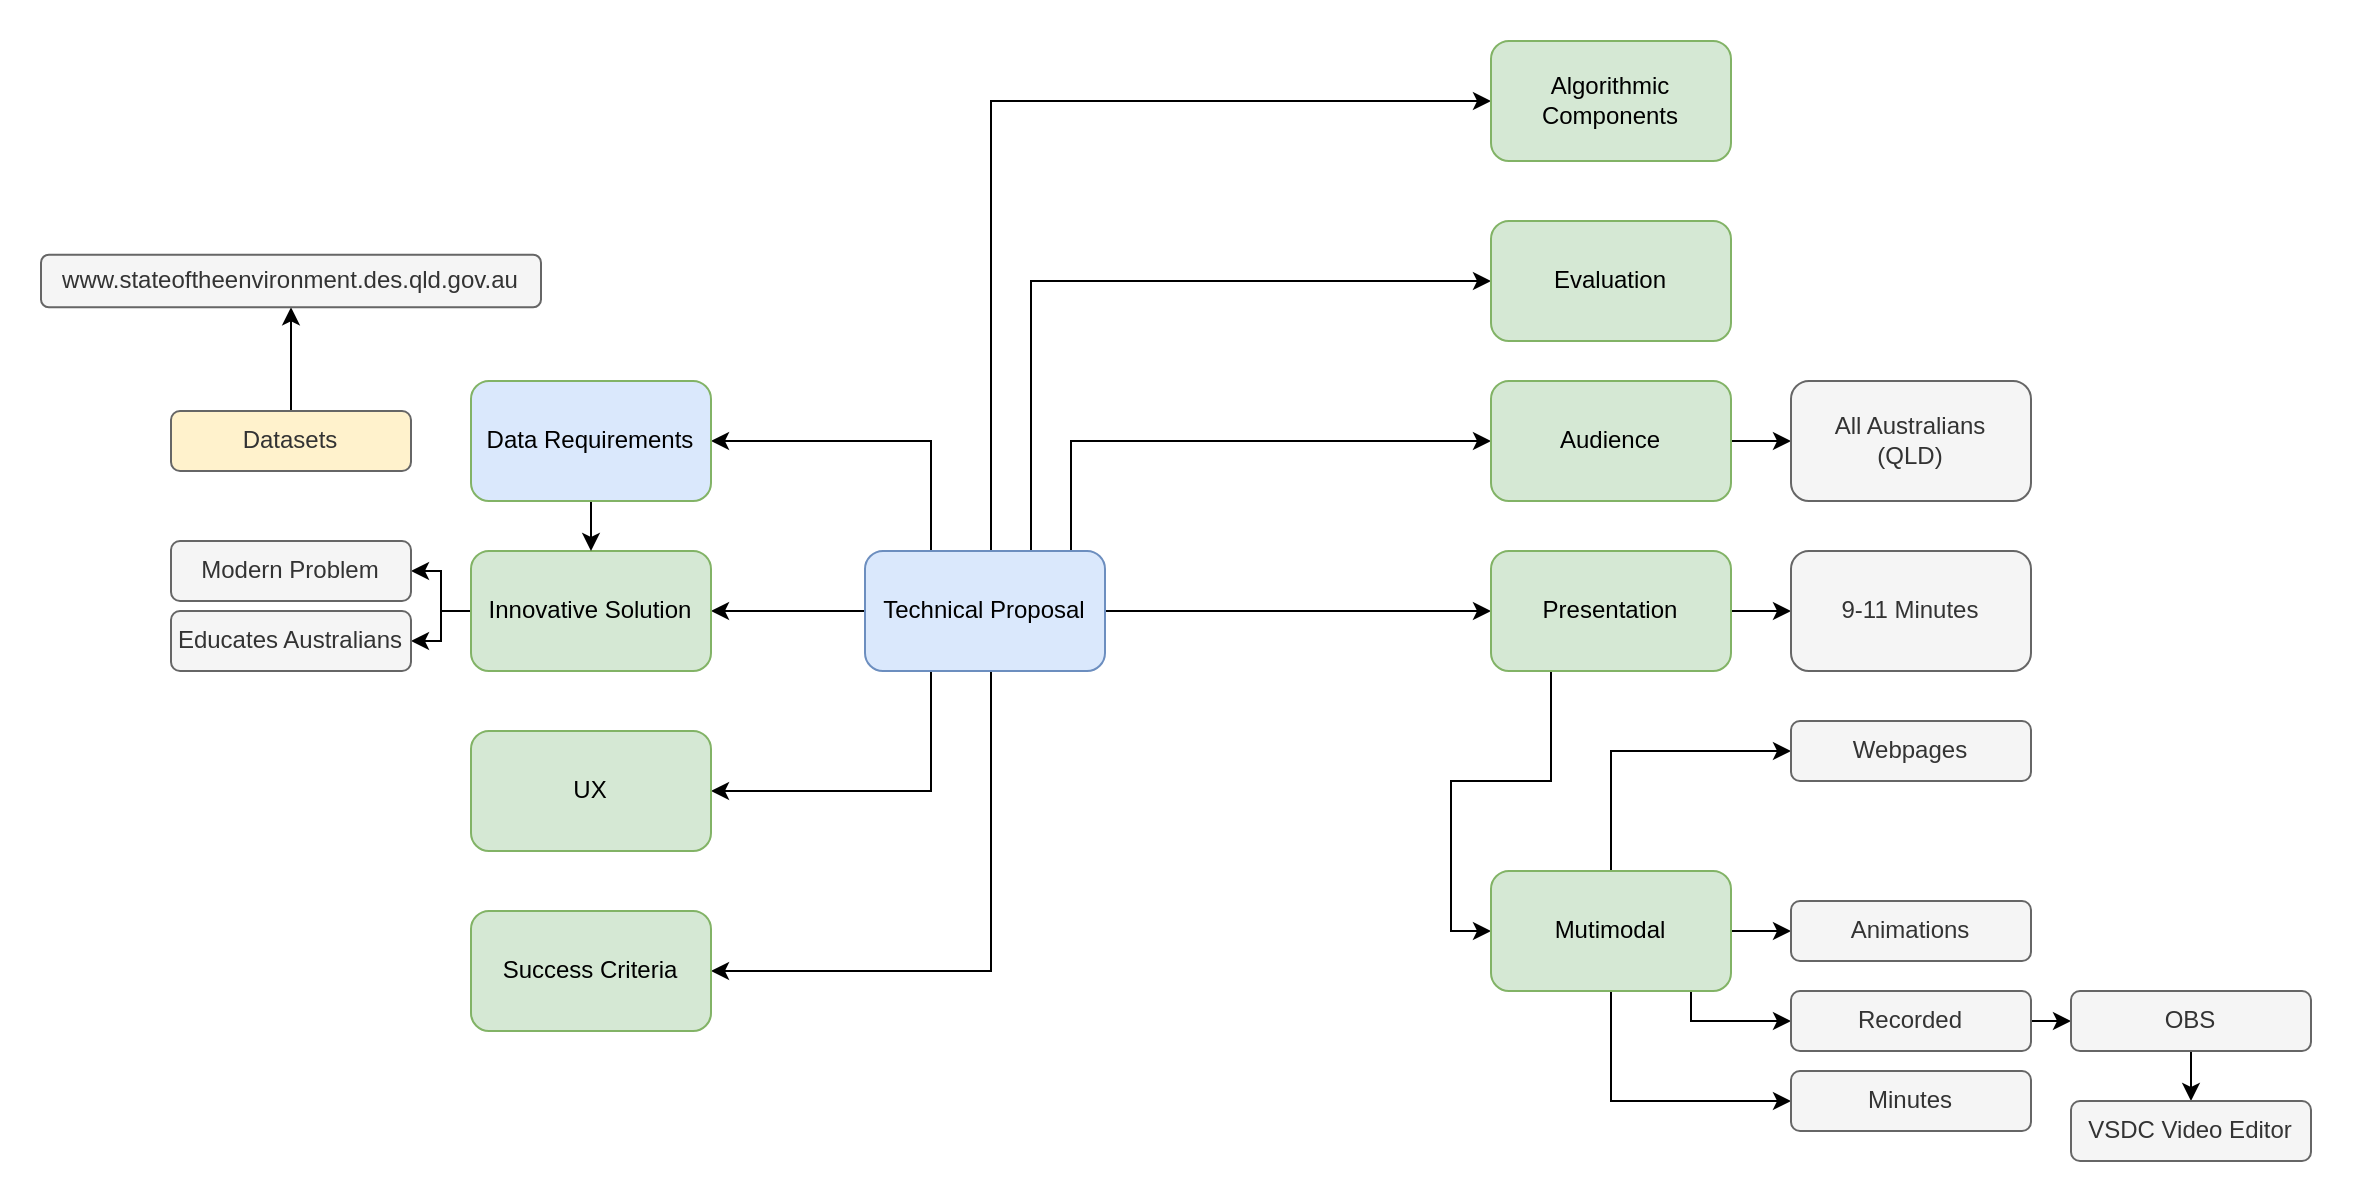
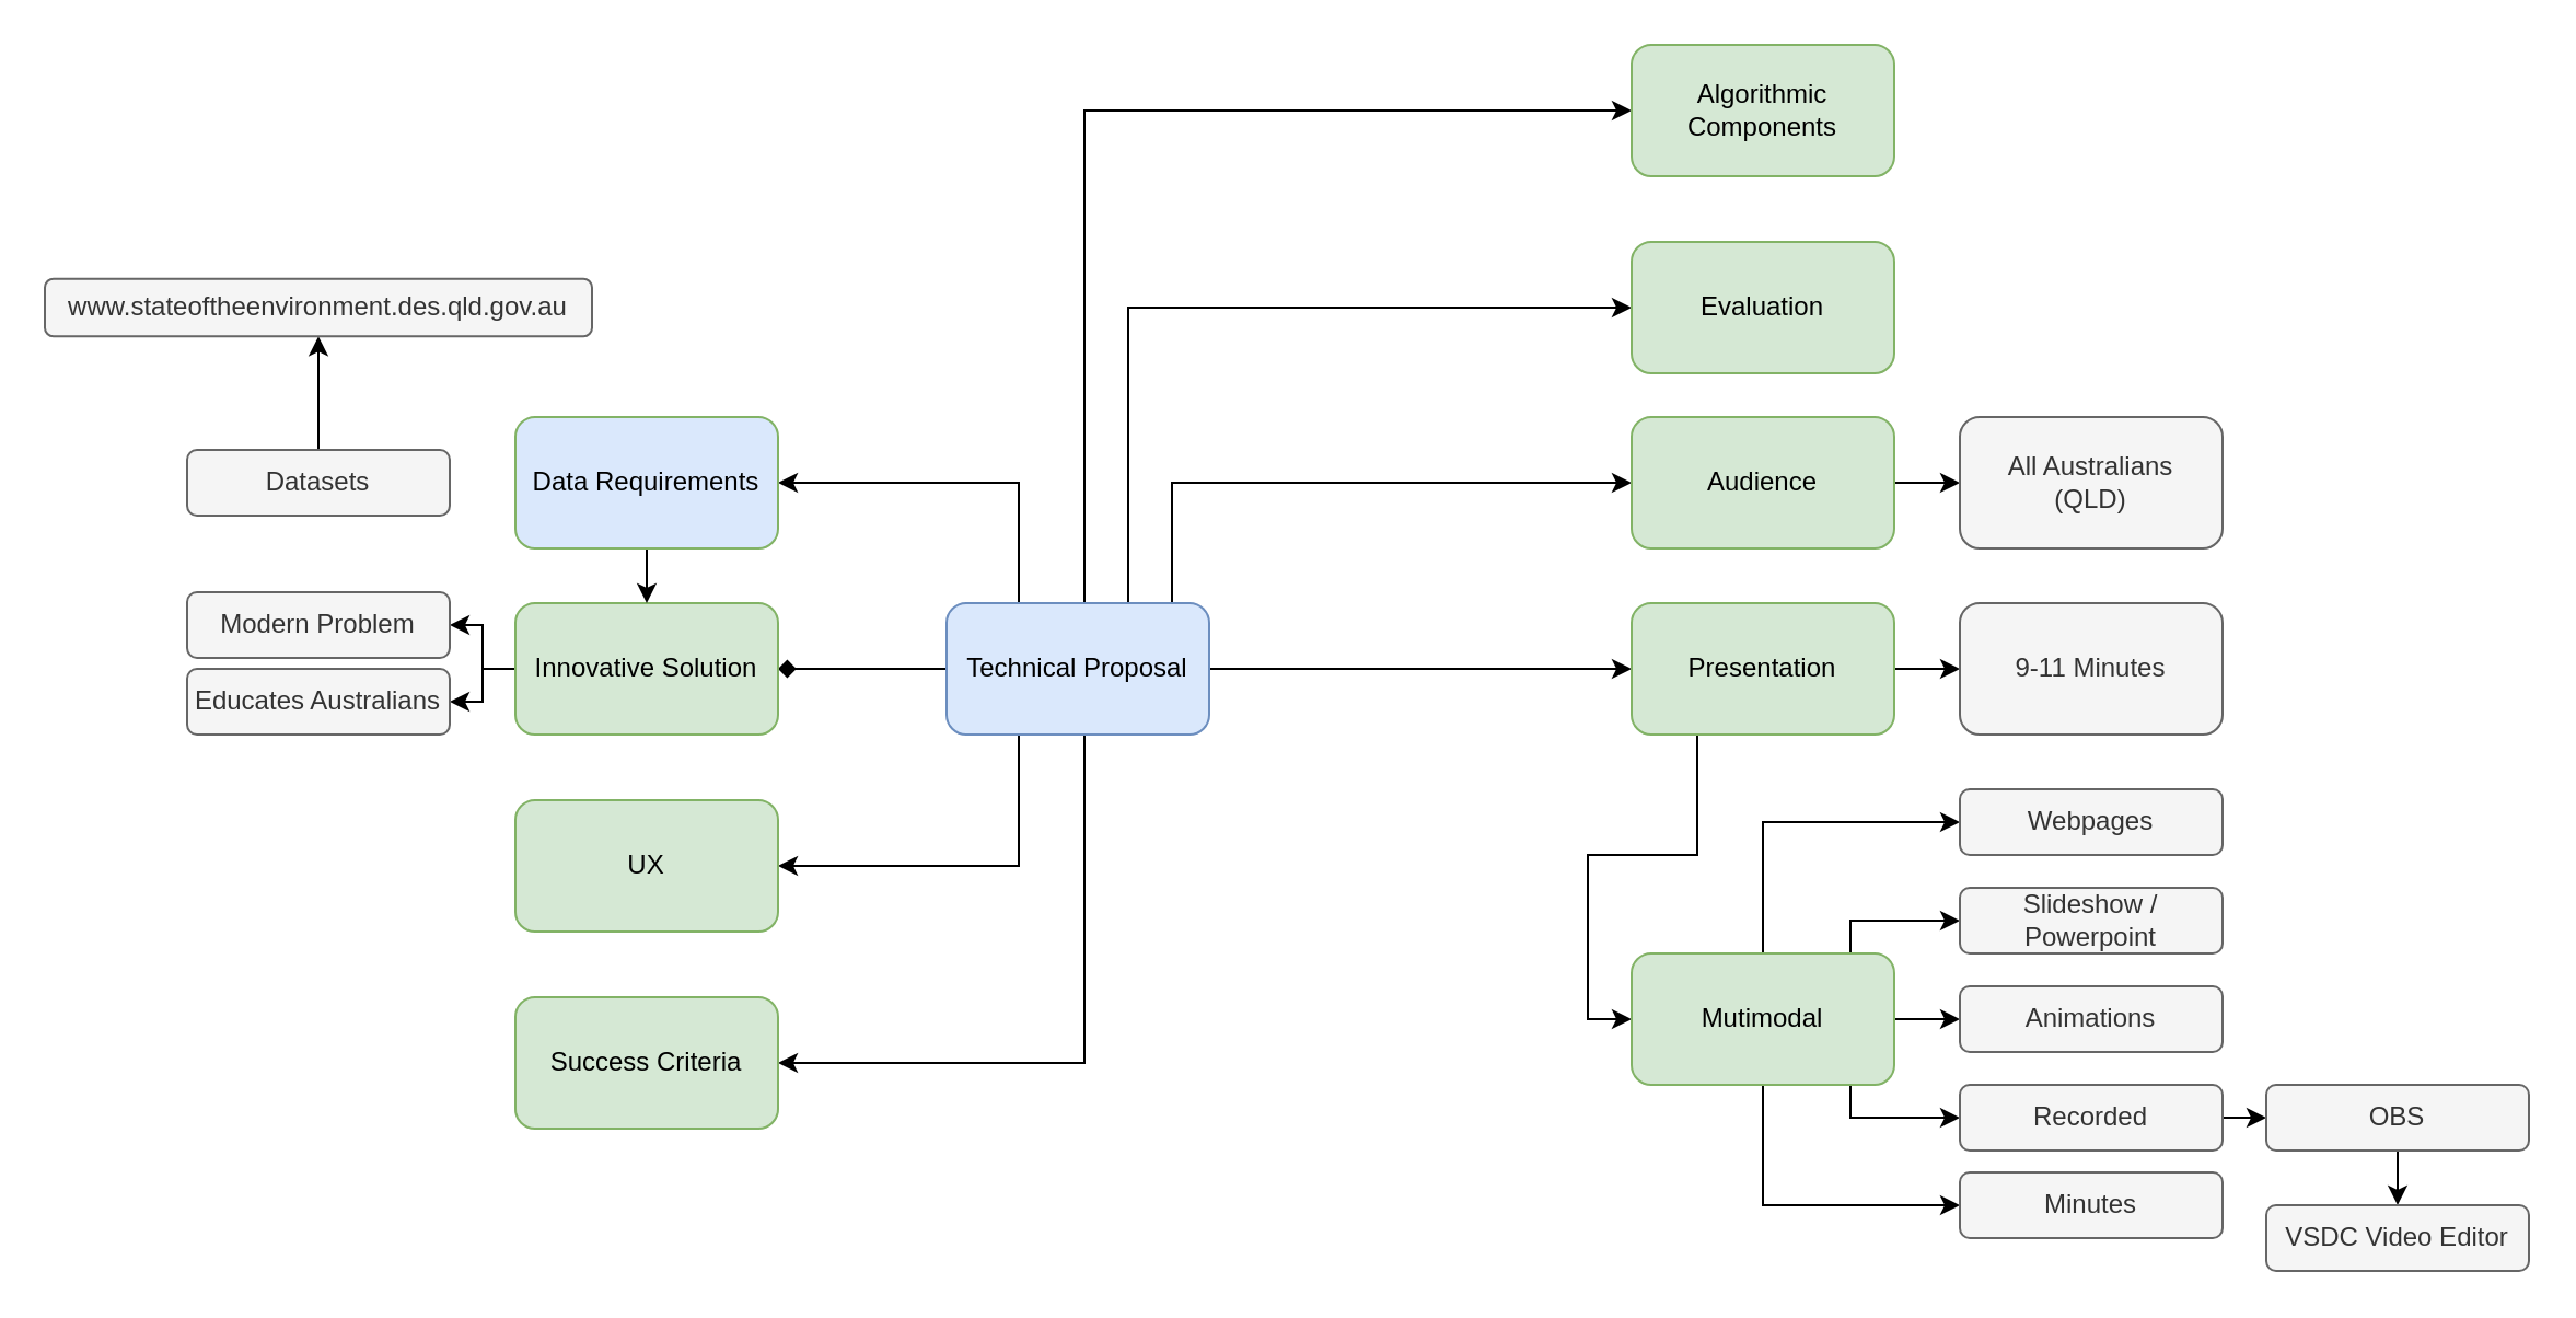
- <mxCell id="40" value="Datasets" style="rounded=1;whiteSpace=wrap;html=1;fillColor=#fff2cc;fontColor=#333333;strokeColor=#666666;" parent="1" vertex="1"><mxGeometry x="85" y="205" width="120" height="30" as="geometry" /></mxCell>
+ <mxCell id="40" value="Datasets" style="rounded=1;whiteSpace=wrap;html=1;fillColor=#f5f5f5;fontColor=#333333;strokeColor=#666666;" parent="1" vertex="1"><mxGeometry x="85" y="205" width="120" height="30" as="geometry" /></mxCell>
- <mxCell id="6" style="edgeStyle=elbowEdgeStyle;rounded=0;orthogonalLoop=1;jettySize=auto;html=1;entryX=1;entryY=0.5;entryDx=0;entryDy=0;" parent="1" source="10" target="16" edge="1"><mxGeometry relative="1" as="geometry" /></mxCell>
+ <mxCell id="6" style="edgeStyle=elbowEdgeStyle;rounded=0;orthogonalLoop=1;jettySize=auto;html=1;entryX=1;entryY=0.5;entryDx=0;entryDy=0;endArrow=diamond;" parent="1" source="10" target="16" edge="1"><mxGeometry relative="1" as="geometry" /></mxCell>
+ <mxCell id="19" style="edgeStyle=elbowEdgeStyle;rounded=0;orthogonalLoop=1;jettySize=auto;html=1;entryX=0;entryY=0.5;entryDx=0;entryDy=0;" parent="1" source="23" target="25" edge="1"><mxGeometry relative="1" as="geometry"><Array as="points"><mxPoint x="845" y="445" /></Array></mxGeometry></mxCell>
+ <mxCell id="25" value="Slideshow / Powerpoint" style="rounded=1;whiteSpace=wrap;html=1;fillColor=#f5f5f5;fontColor=#333333;strokeColor=#666666;" parent="1" vertex="1"><mxGeometry x="895" y="405" width="120" height="30" as="geometry" /></mxCell>
